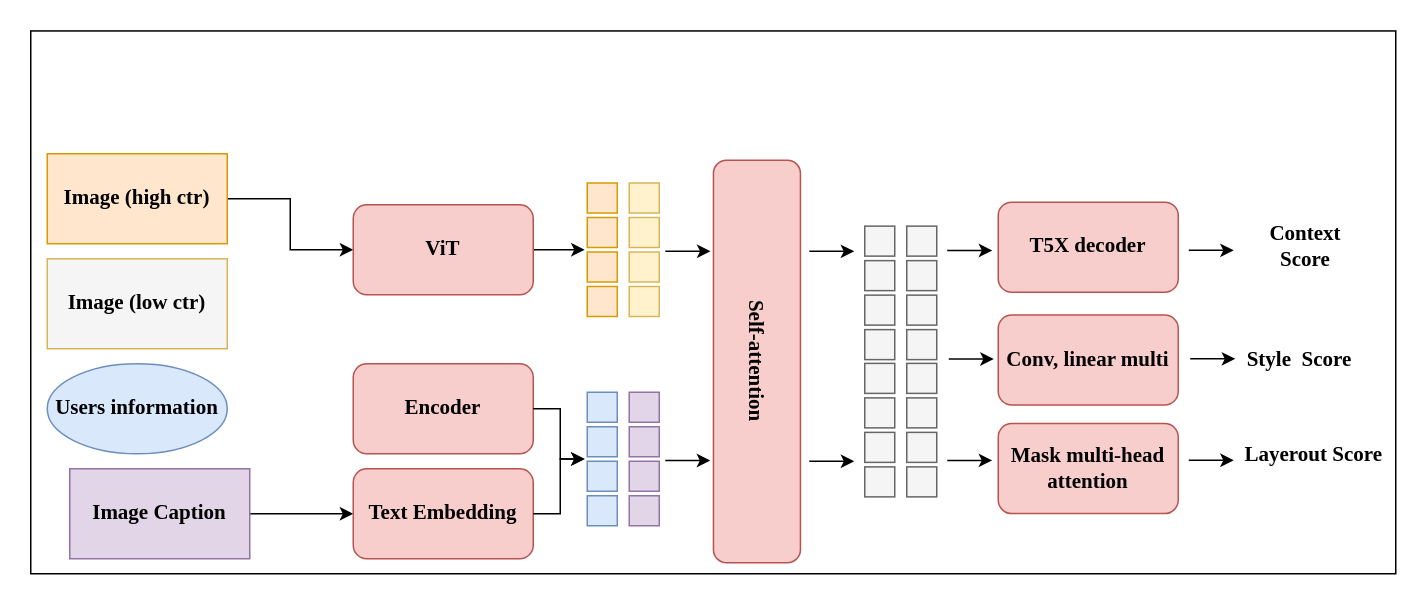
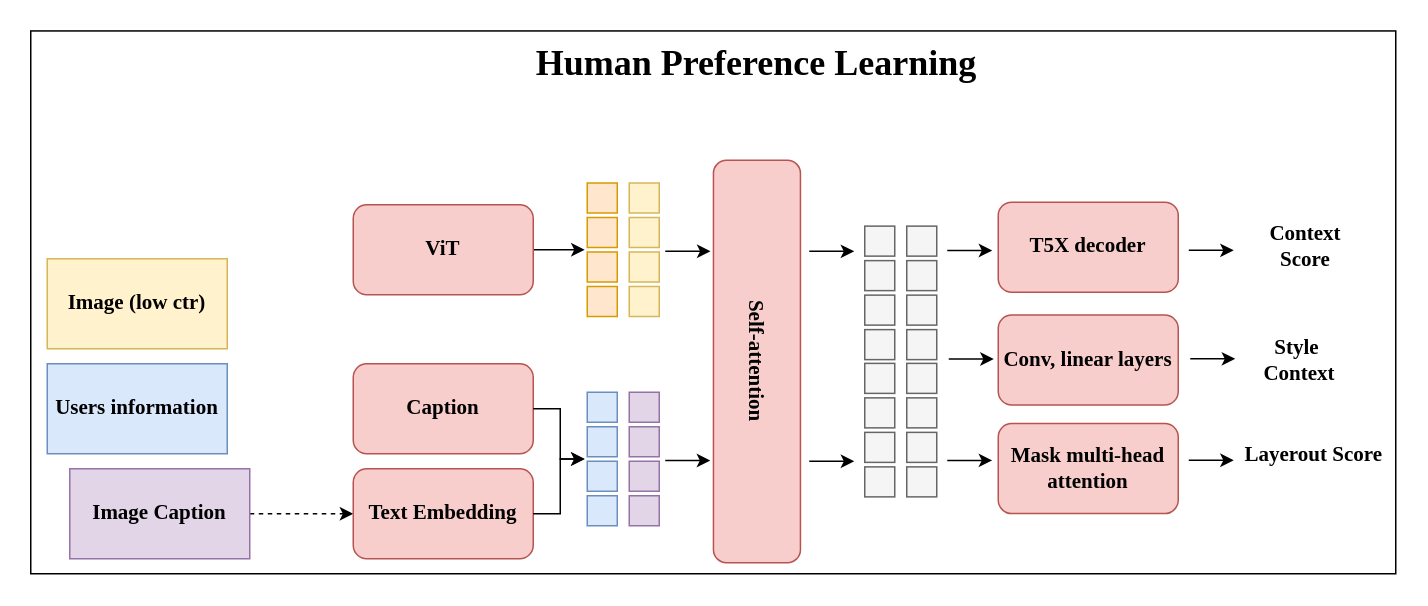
+ <mxCell id="64" value="&lt;font style=&quot;font-size: 24px;&quot; face=&quot;Times New Roman&quot;&gt;Human Preference Learning&lt;/font&gt;" style="text;html=1;align=center;verticalAlign=middle;whiteSpace=wrap;rounded=0;fontStyle=1" vertex="1" parent="1"><mxGeometry x="342.13" y="20.13" width="324" height="42.87" as="geometry" /></mxCell>
- <mxCell id="6" value="Image (high ctr)" style="rounded=0;whiteSpace=wrap;html=1;fillColor=#ffe6cc;strokeColor=#d79b00;fontFamily=Times New Roman;fontSize=14;fontStyle=1" vertex="1" parent="1"><mxGeometry x="31" y="102" width="120" height="60" as="geometry" /></mxCell>
- <mxCell id="5" style="edgeStyle=orthogonalEdgeStyle;rounded=0;orthogonalLoop=1;jettySize=auto;html=1;entryX=0;entryY=0.5;entryDx=0;entryDy=0;fontFamily=Times New Roman;fontSize=14;fontStyle=1" edge="1" parent="1" source="6" target="10"><mxGeometry relative="1" as="geometry" /></mxCell>
- <mxCell id="7" value="Image (low ctr)" style="rounded=0;whiteSpace=wrap;html=1;fillColor=#f5f5f5;strokeColor=#d6b656;fontFamily=Times New Roman;fontSize=14;fontStyle=1;" vertex="1" parent="1"><mxGeometry x="31" y="172" width="120" height="60" as="geometry" /></mxCell>
+ <mxCell id="7" value="Image (low ctr)" style="rounded=0;whiteSpace=wrap;html=1;fillColor=#fff2cc;strokeColor=#d6b656;fontFamily=Times New Roman;fontSize=14;fontStyle=1" vertex="1" parent="1"><mxGeometry x="31" y="172" width="120" height="60" as="geometry" /></mxCell>
- <mxCell id="54" value="Conv, linear multi" style="rounded=1;whiteSpace=wrap;html=1;fillColor=#f8cecc;strokeColor=#b85450;fontFamily=Times New Roman;fontSize=14;fontStyle=1" vertex="1" parent="1"><mxGeometry x="665" y="209.5" width="120" height="60" as="geometry" /></mxCell>
+ <mxCell id="54" value="Conv, linear layers" style="rounded=1;whiteSpace=wrap;html=1;fillColor=#f8cecc;strokeColor=#b85450;fontFamily=Times New Roman;fontSize=14;fontStyle=1" vertex="1" parent="1"><mxGeometry x="665" y="209.5" width="120" height="60" as="geometry" /></mxCell>
- <mxCell id="55" value="Style&amp;nbsp; Score" style="rounded=0;whiteSpace=wrap;html=1;strokeColor=none;fontFamily=Times New Roman;fontSize=14;fontStyle=1" vertex="1" parent="1"><mxGeometry x="826" y="209.5" width="80" height="60" as="geometry" /></mxCell>
+ <mxCell id="55" value="Style&amp;nbsp; Context" style="rounded=0;whiteSpace=wrap;html=1;strokeColor=none;fontFamily=Times New Roman;fontSize=14;fontStyle=1" vertex="1" parent="1"><mxGeometry x="826" y="209.5" width="80" height="60" as="geometry" /></mxCell>
- <mxCell id="8" value="Users information" style="ellipse;whiteSpace=wrap;html=1;fillColor=#dae8fc;strokeColor=#6c8ebf;fontFamily=Times New Roman;fontSize=14;fontStyle=1;" vertex="1" parent="1"><mxGeometry x="31" y="242" width="120" height="60" as="geometry" /></mxCell>
+ <mxCell id="8" value="Users information" style="rounded=0;whiteSpace=wrap;html=1;fillColor=#dae8fc;strokeColor=#6c8ebf;fontFamily=Times New Roman;fontSize=14;fontStyle=1" vertex="1" parent="1"><mxGeometry x="31" y="242" width="120" height="60" as="geometry" /></mxCell>
- <mxCell id="11" value="Encoder" style="rounded=1;whiteSpace=wrap;html=1;fillColor=#f8cecc;strokeColor=#b85450;fontFamily=Times New Roman;fontSize=14;fontStyle=1" vertex="1" parent="1"><mxGeometry x="235" y="242" width="120" height="60" as="geometry" /></mxCell>
+ <mxCell id="11" value="Caption" style="rounded=1;whiteSpace=wrap;html=1;fillColor=#f8cecc;strokeColor=#b85450;fontFamily=Times New Roman;fontSize=14;fontStyle=1" vertex="1" parent="1"><mxGeometry x="235" y="242" width="120" height="60" as="geometry" /></mxCell>
- <mxCell id="3" style="edgeStyle=orthogonalEdgeStyle;rounded=0;orthogonalLoop=1;jettySize=auto;html=1;fontFamily=Times New Roman;fontSize=14;fontStyle=1" edge="1" parent="1" source="4" target="12"><mxGeometry relative="1" as="geometry" /></mxCell>
+ <mxCell id="3" style="edgeStyle=orthogonalEdgeStyle;rounded=0;orthogonalLoop=1;jettySize=auto;html=1;fontFamily=Times New Roman;fontSize=14;fontStyle=1;dashed=1;" edge="1" parent="1" source="4" target="12"><mxGeometry relative="1" as="geometry" /></mxCell>
